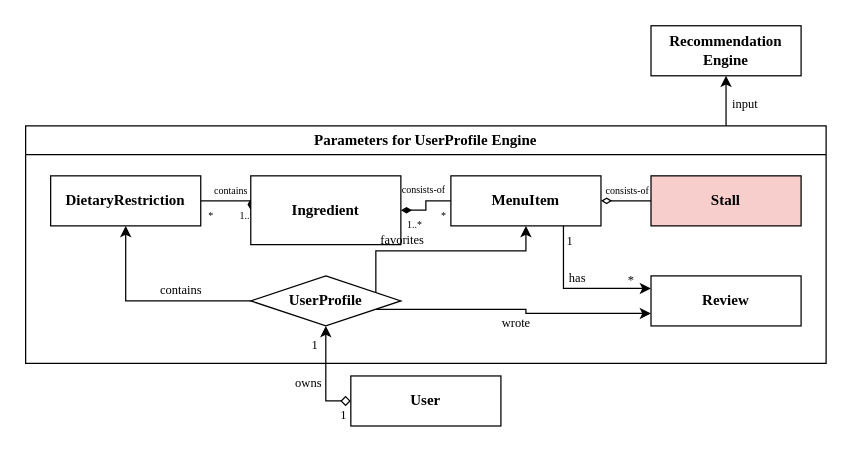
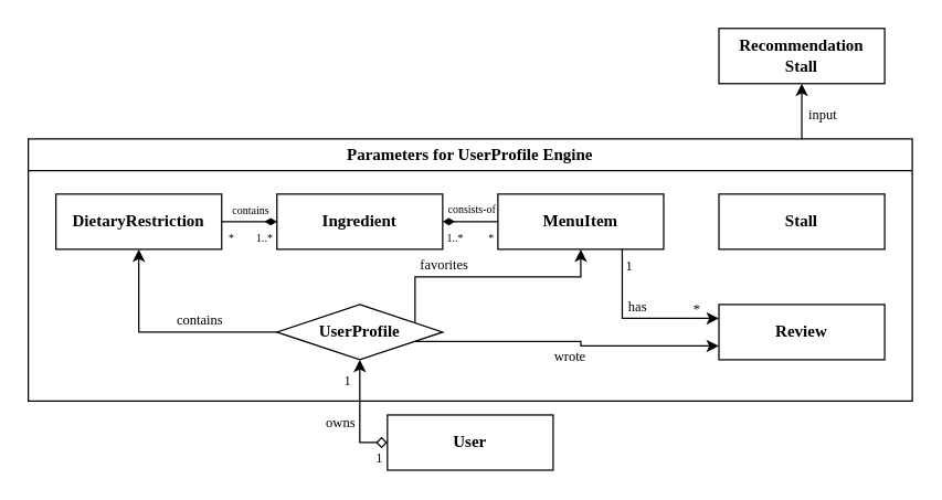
- <mxCell id="34" value="Recommendation&lt;br&gt;Engine" style="rounded=0;whiteSpace=wrap;html=1;fontFamily=Times New Roman;fontSize=12;fontStyle=1;labelBackgroundColor=none;" parent="1" vertex="1"><mxGeometry x="520" y="20" width="120" height="40" as="geometry" /></mxCell>
+ <mxCell id="34" value="Recommendation&lt;br&gt;Stall" style="rounded=0;whiteSpace=wrap;html=1;fontFamily=Times New Roman;fontSize=12;fontStyle=1;labelBackgroundColor=none;" parent="1" vertex="1"><mxGeometry x="520" y="20" width="120" height="40" as="geometry" /></mxCell>
- <mxCell id="11" style="edgeStyle=orthogonalEdgeStyle;rounded=0;orthogonalLoop=1;jettySize=auto;html=1;exitX=1;exitY=0.5;exitDx=0;exitDy=0;entryX=0;entryY=0.5;entryDx=0;entryDy=0;endArrow=none;endFill=0;startArrow=diamondThin;startFill=0;labelBackgroundColor=default;" parent="1" source="15" target="16" edge="1"><mxGeometry relative="1" as="geometry" /></mxCell>
- <mxCell id="12" value="&lt;font style=&quot;font-size: 8px;&quot; face=&quot;Times New Roman&quot;&gt;consists-of&lt;/font&gt;" style="edgeLabel;html=1;align=center;verticalAlign=middle;resizable=0;points=[];labelBackgroundColor=none;" parent="11" vertex="1" connectable="0"><mxGeometry x="0.04" y="1" relative="1" as="geometry"><mxPoint x="-1" y="-9" as="offset" /></mxGeometry></mxCell>
- <mxCell id="16" value="Stall" style="rounded=0;whiteSpace=wrap;html=1;fontFamily=Times New Roman;fontSize=12;fontStyle=1;labelBackgroundColor=none;fillColor=#f8cecc;" parent="1" vertex="1"><mxGeometry x="520" y="140" width="120" height="40" as="geometry" /></mxCell>
+ <mxCell id="16" value="Stall" style="rounded=0;whiteSpace=wrap;html=1;fontFamily=Times New Roman;fontSize=12;fontStyle=1;labelBackgroundColor=none;" parent="1" vertex="1"><mxGeometry x="520" y="140" width="120" height="40" as="geometry" /></mxCell>
- <mxCell id="10" value="Ingredient" style="rounded=0;whiteSpace=wrap;html=1;fontFamily=Times New Roman;fontSize=12;fontStyle=1;labelBackgroundColor=none;" parent="1" vertex="1"><mxGeometry x="200" y="140" width="120" height="55" as="geometry" /></mxCell>
+ <mxCell id="10" value="Ingredient" style="rounded=0;whiteSpace=wrap;html=1;fontFamily=Times New Roman;fontSize=12;fontStyle=1;labelBackgroundColor=none;" parent="1" vertex="1"><mxGeometry x="200" y="140" width="120" height="40" as="geometry" /></mxCell>
